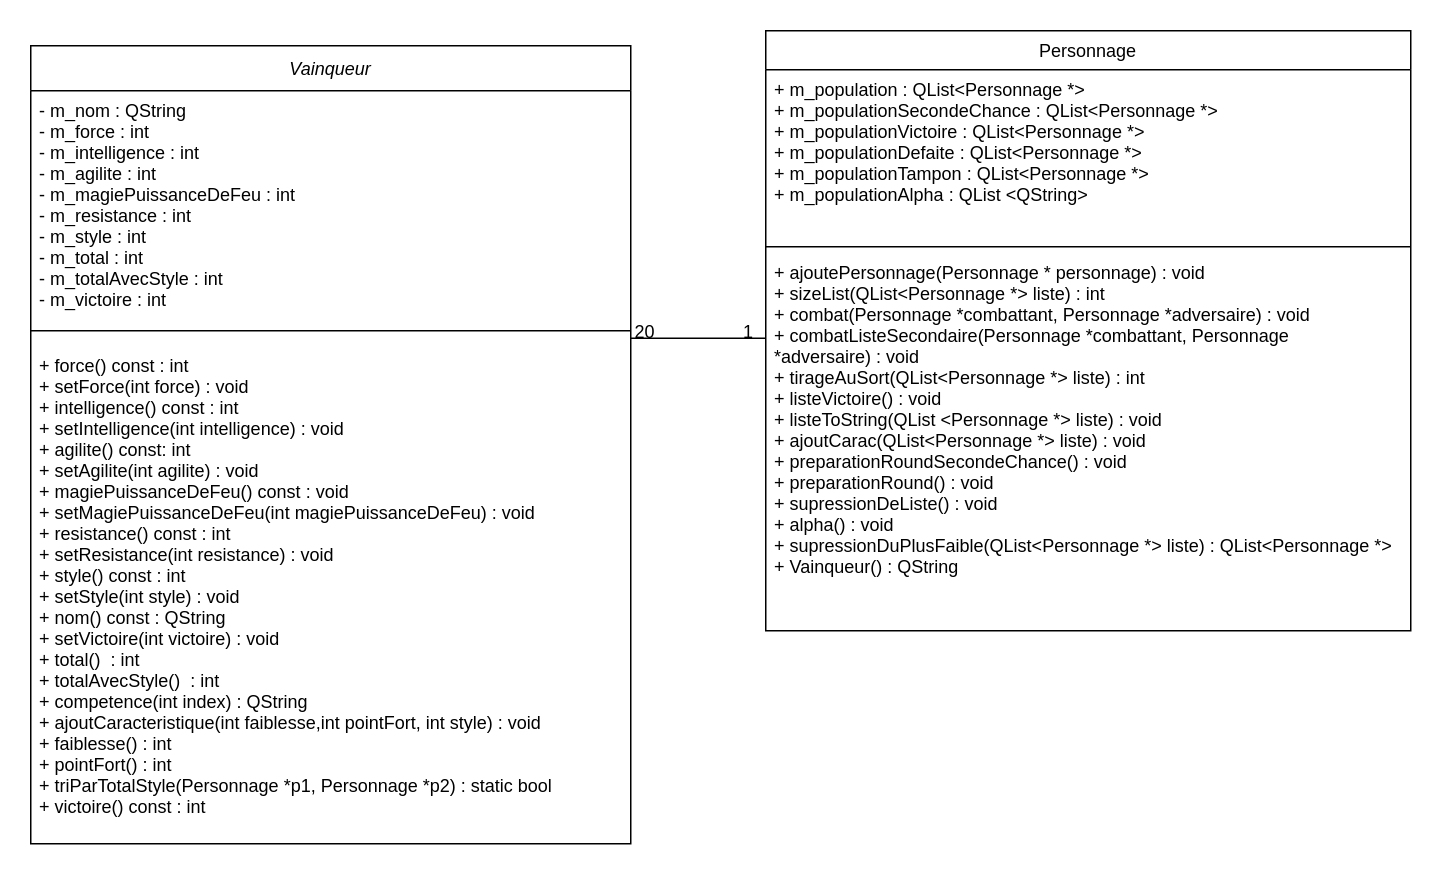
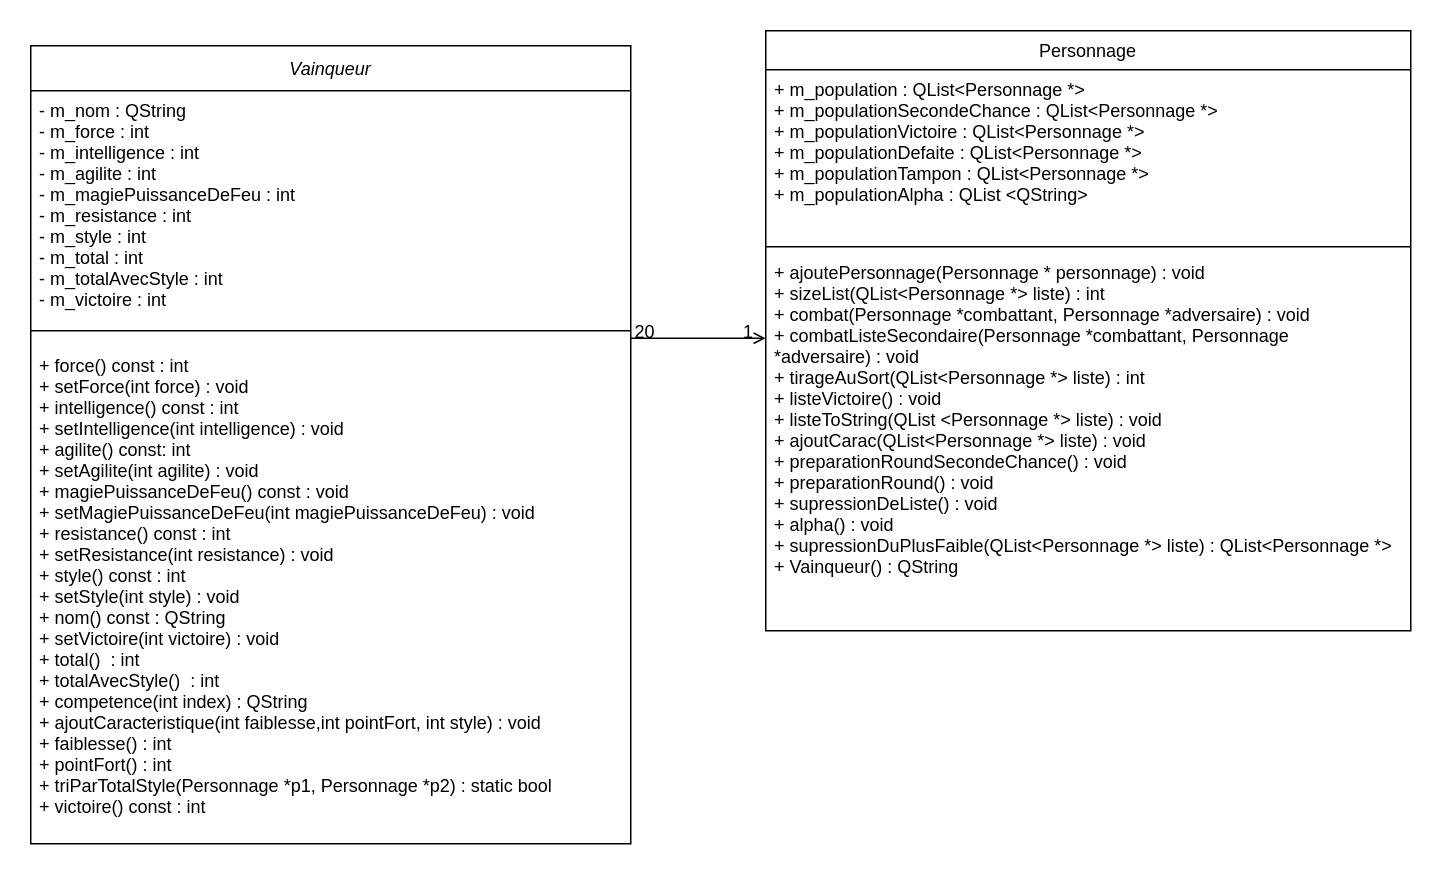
- <mxCell id="10" value="" style="endArrow=none;shadow=0;strokeWidth=1;rounded=0;endFill=1;edgeStyle=elbowEdgeStyle;elbow=vertical;" parent="1" source="2" target="6" edge="1"><mxGeometry x="0.5" y="41" relative="1" as="geometry"><mxPoint x="490" y="92" as="sourcePoint" /><mxPoint x="650" y="92" as="targetPoint" /><mxPoint x="-40" y="32" as="offset" /></mxGeometry></mxCell>
+ <mxCell id="10" value="" style="endArrow=open;shadow=0;strokeWidth=1;rounded=0;endFill=1;edgeStyle=elbowEdgeStyle;elbow=vertical;" parent="1" source="2" target="6" edge="1"><mxGeometry x="0.5" y="41" relative="1" as="geometry"><mxPoint x="490" y="92" as="sourcePoint" /><mxPoint x="650" y="92" as="targetPoint" /><mxPoint x="-40" y="32" as="offset" /></mxGeometry></mxCell>
